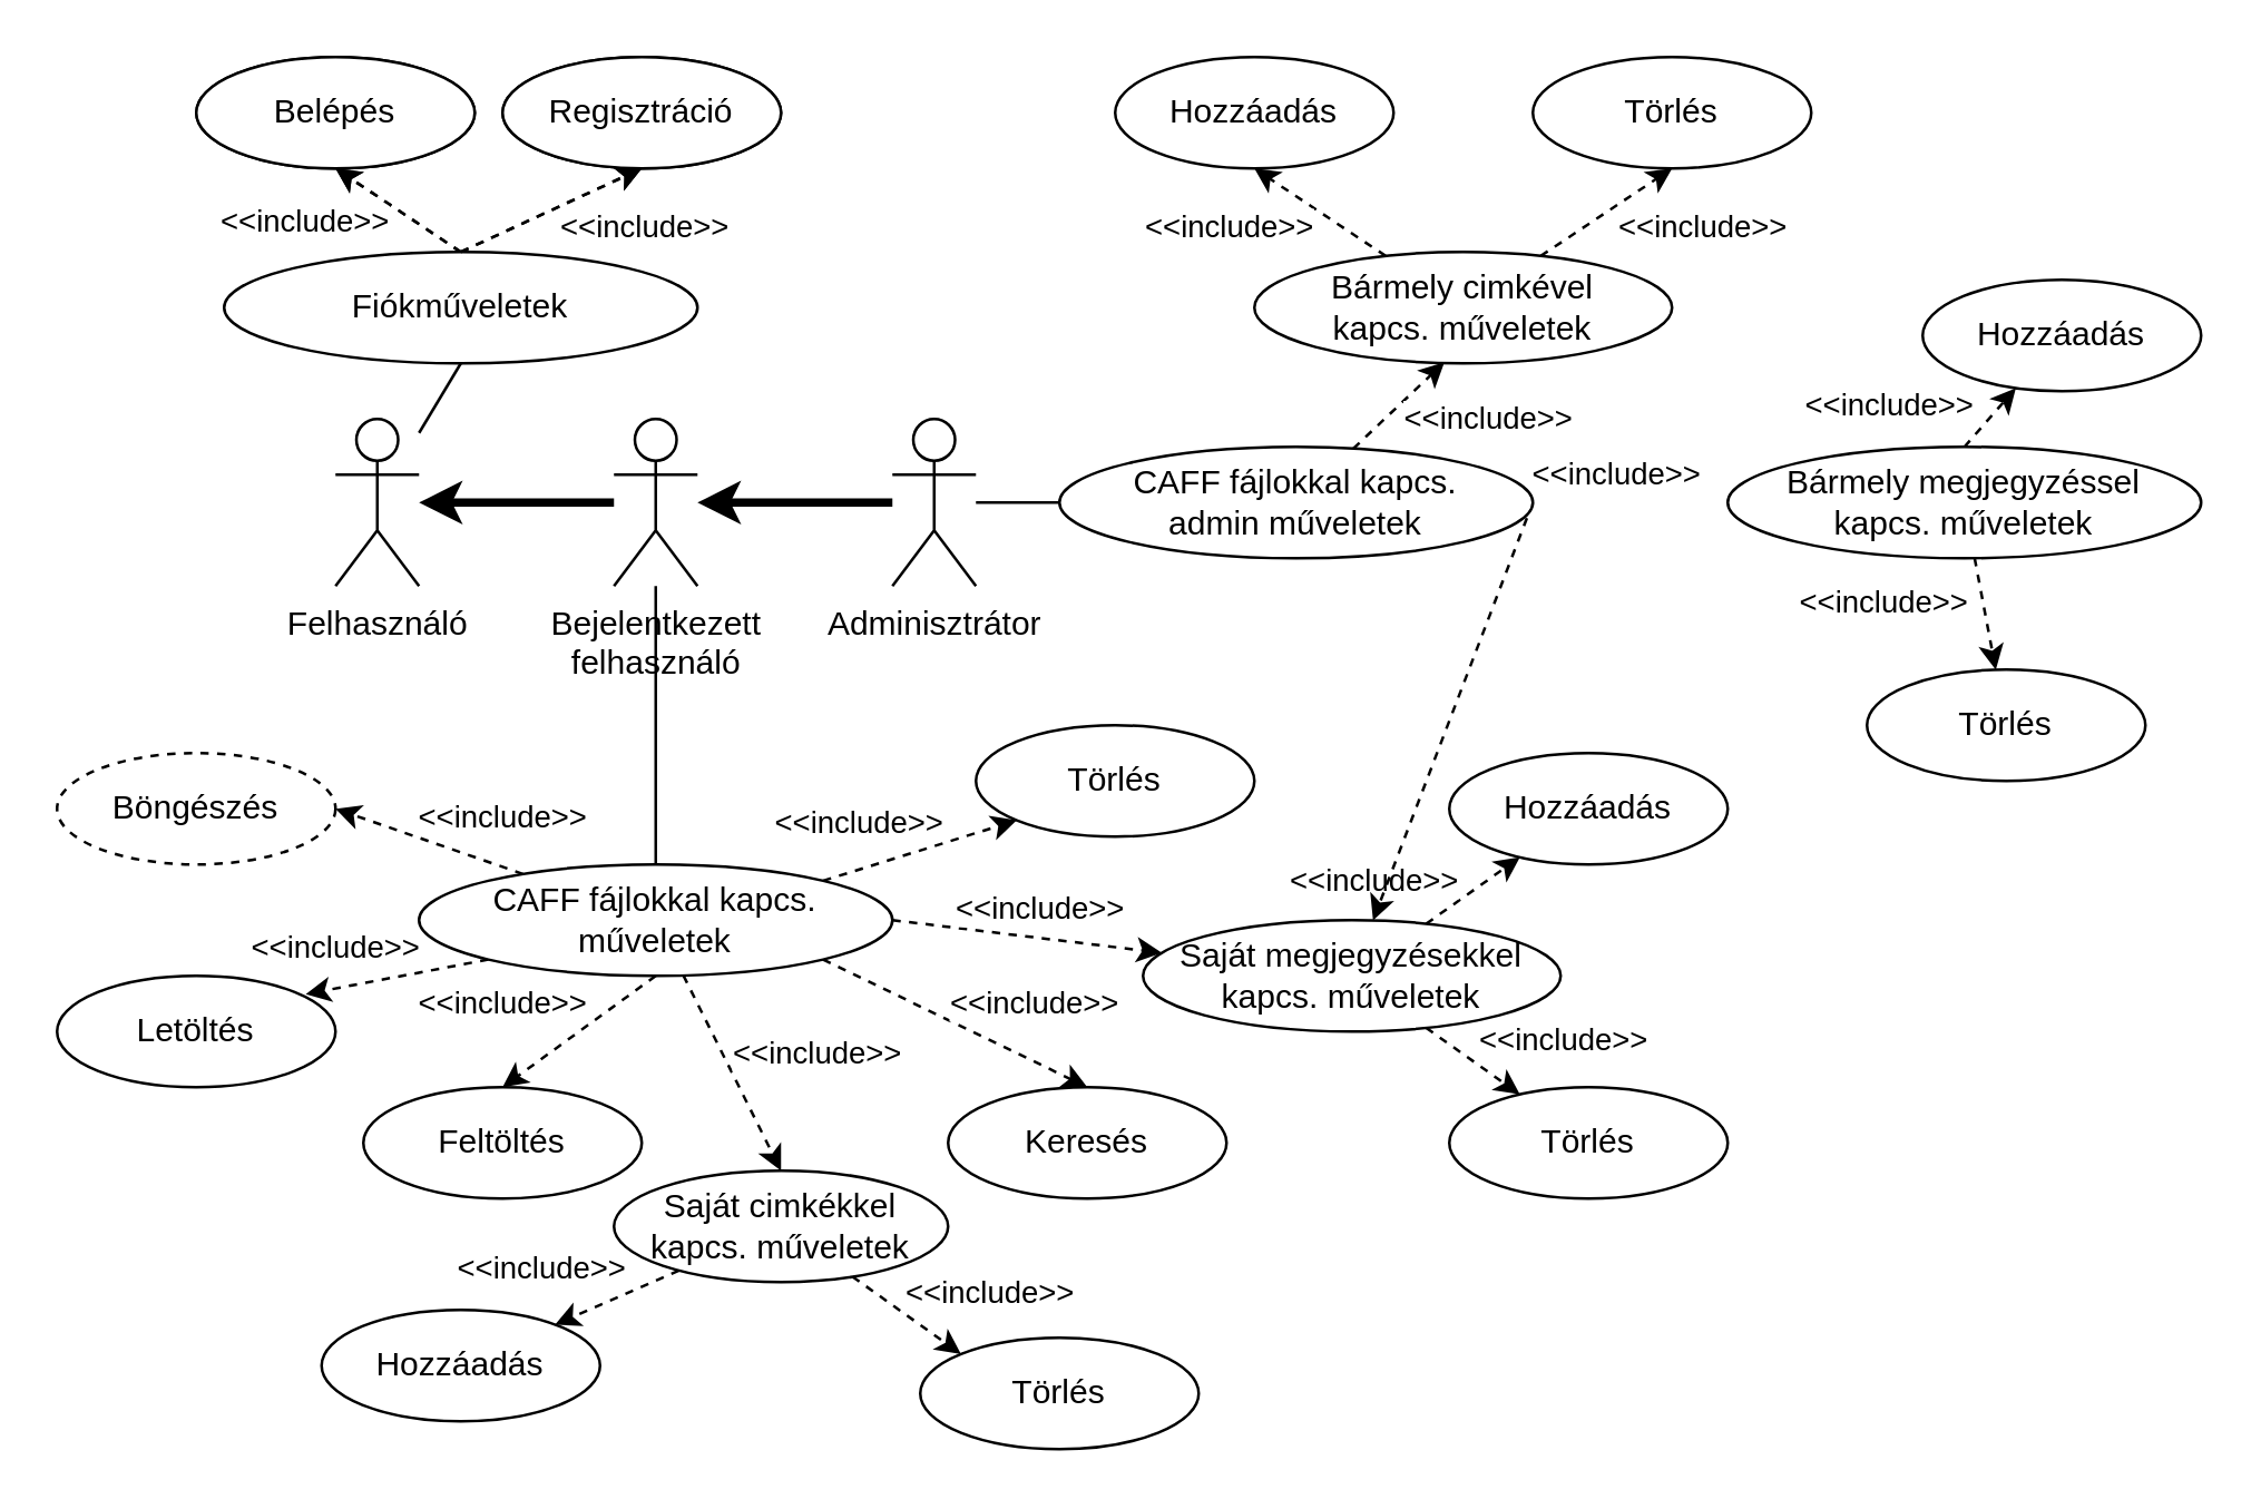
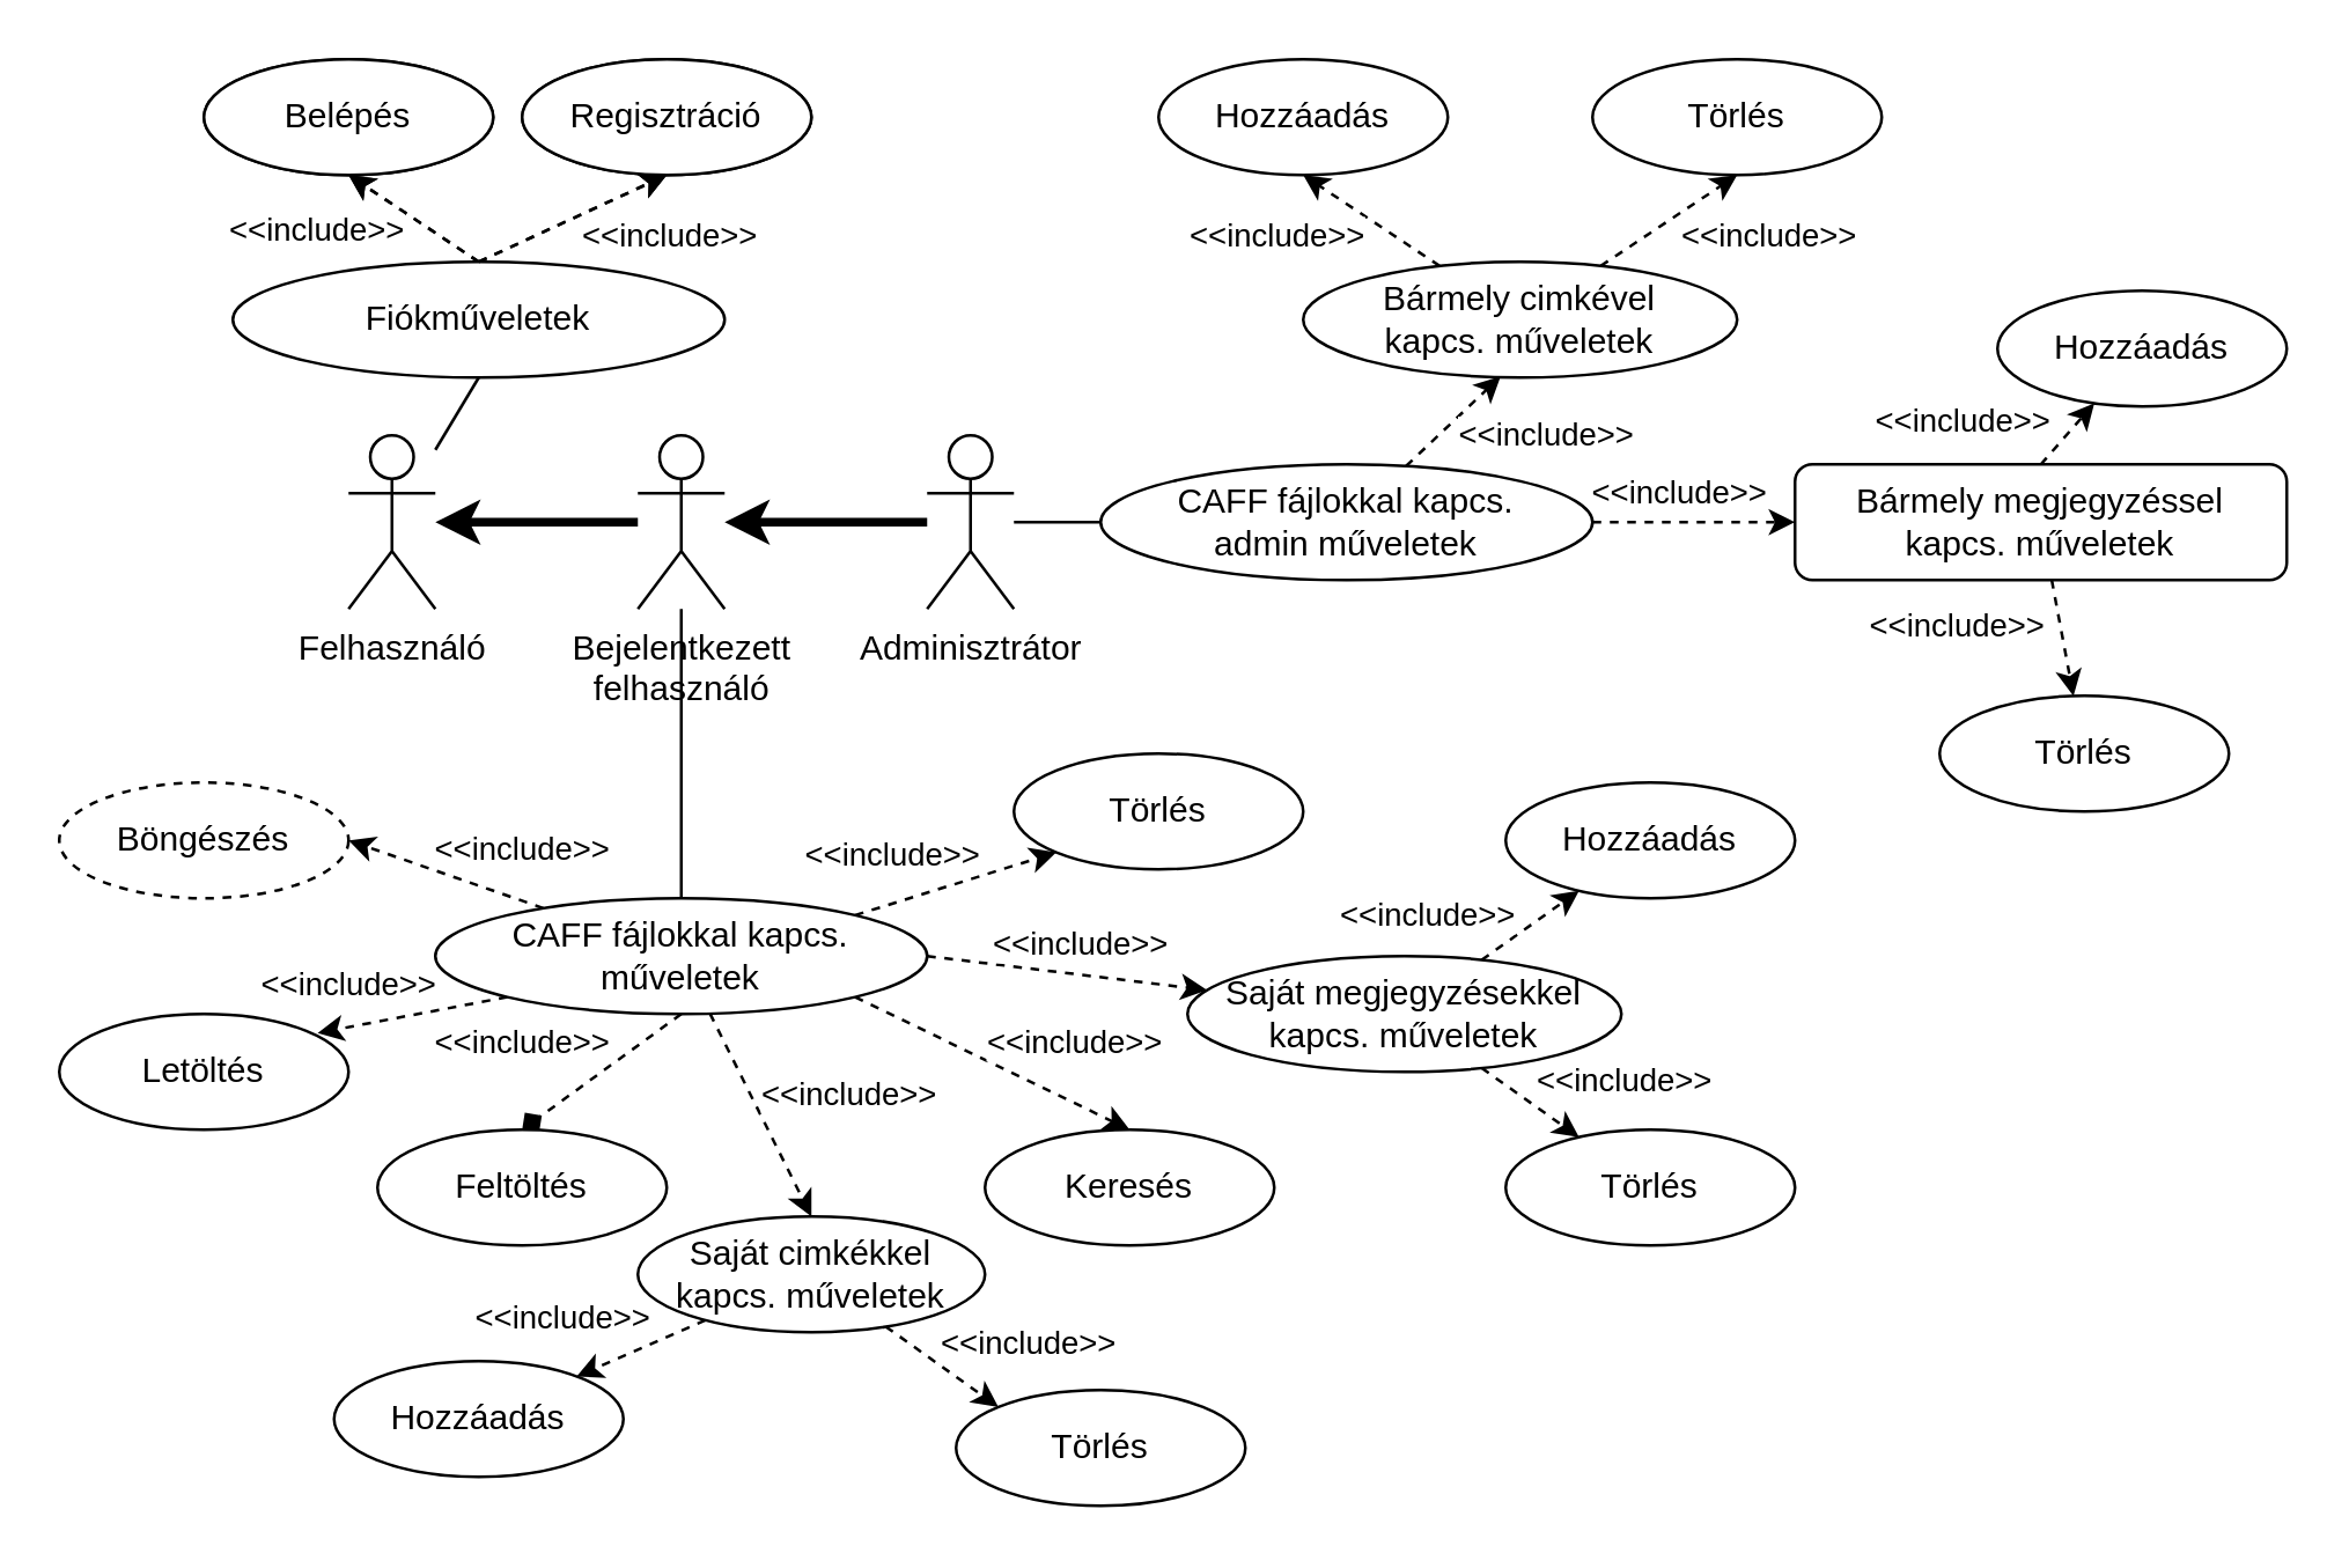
- <mxCell id="61" value="Bármely megjegyzéssel&lt;br&gt;kapcs. műveletek" style="ellipse;whiteSpace=wrap;html=1;" vertex="1" parent="1"><mxGeometry x="620" y="160" width="170" height="40" as="geometry" /></mxCell>
+ <mxCell id="61" value="Bármely megjegyzéssel&lt;br&gt;kapcs. műveletek" style="whiteSpace=wrap;html=1;rounded=1;" vertex="1" parent="1"><mxGeometry x="620" y="160" width="170" height="40" as="geometry" /></mxCell>
- <mxCell id="54" style="edgeStyle=none;rounded=0;orthogonalLoop=1;jettySize=auto;html=1;exitX=1;exitY=0.5;exitDx=0;exitDy=0;dashed=1;endArrow=classic;endFill=1;strokeWidth=1;" edge="1" parent="1" source="57" target="26"><mxGeometry relative="1" as="geometry" /></mxCell>
+ <mxCell id="54" style="edgeStyle=none;rounded=0;orthogonalLoop=1;jettySize=auto;html=1;exitX=1;exitY=0.5;exitDx=0;exitDy=0;entryX=0;entryY=0.5;entryDx=0;entryDy=0;dashed=1;endArrow=classic;endFill=1;strokeWidth=1;" edge="1" parent="1" source="57" target="61"><mxGeometry relative="1" as="geometry" /></mxCell>
- <mxCell id="8" style="edgeStyle=none;rounded=0;orthogonalLoop=1;jettySize=auto;html=1;exitX=0.5;exitY=1;exitDx=0;exitDy=0;entryX=0.5;entryY=0;entryDx=0;entryDy=0;dashed=1;" edge="1" parent="1" source="19" target="21"><mxGeometry relative="1" as="geometry" /></mxCell>
+ <mxCell id="8" style="edgeStyle=none;rounded=0;orthogonalLoop=1;jettySize=auto;html=1;exitX=0.5;exitY=1;exitDx=0;exitDy=0;entryX=0.5;entryY=0;entryDx=0;entryDy=0;dashed=1;endArrow=diamond;" edge="1" parent="1" source="19" target="21"><mxGeometry relative="1" as="geometry" /></mxCell>
